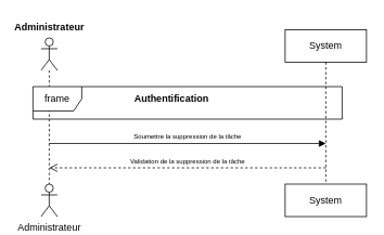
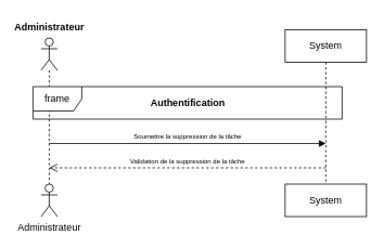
- <mxCell id="10" value="Authentification" style="text;align=center;fontStyle=1;verticalAlign=middle;spacingLeft=3;spacingRight=3;strokeColor=none;rotatable=0;points=[[0,0.5],[1,0.5]];portConstraint=eastwest;html=1;" vertex="1" parent="1"><mxGeometry x="170" y="108" width="80" height="26" as="geometry" /></mxCell>
+ <mxCell id="10" value="Authentification" style="text;align=center;fontStyle=1;verticalAlign=middle;spacingLeft=3;spacingRight=3;strokeColor=none;rotatable=0;points=[[0,0.5],[1,0.5]];portConstraint=eastwest;html=1;" vertex="1" parent="1"><mxGeometry x="190" y="113" width="80" height="26" as="geometry" /></mxCell>
